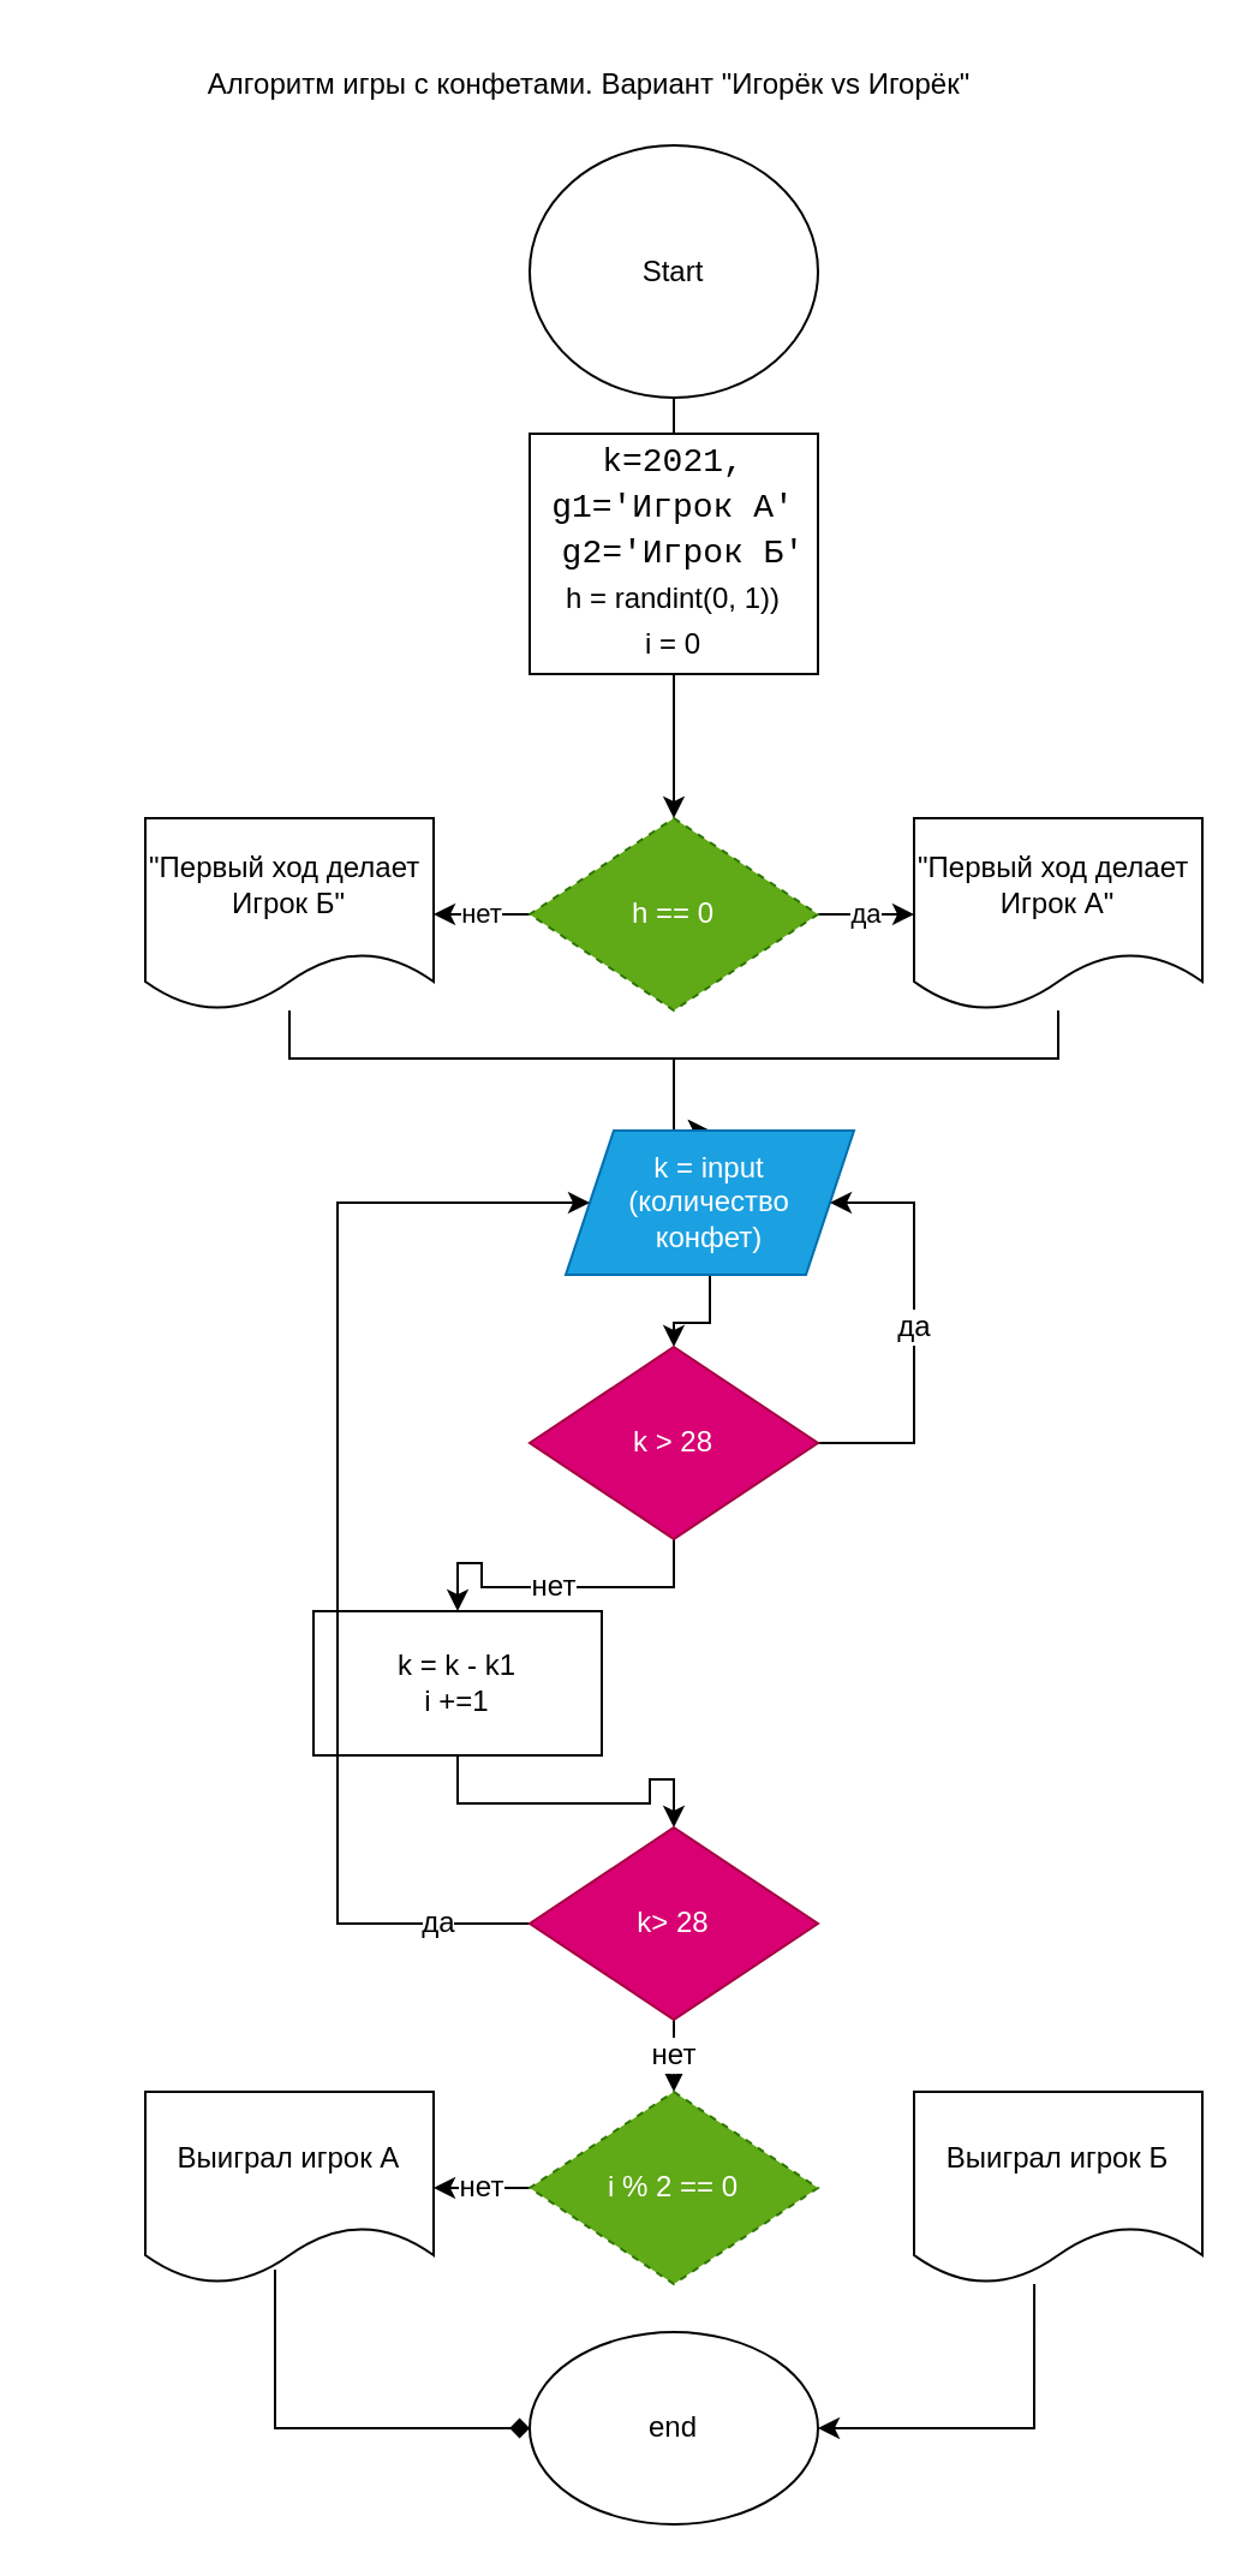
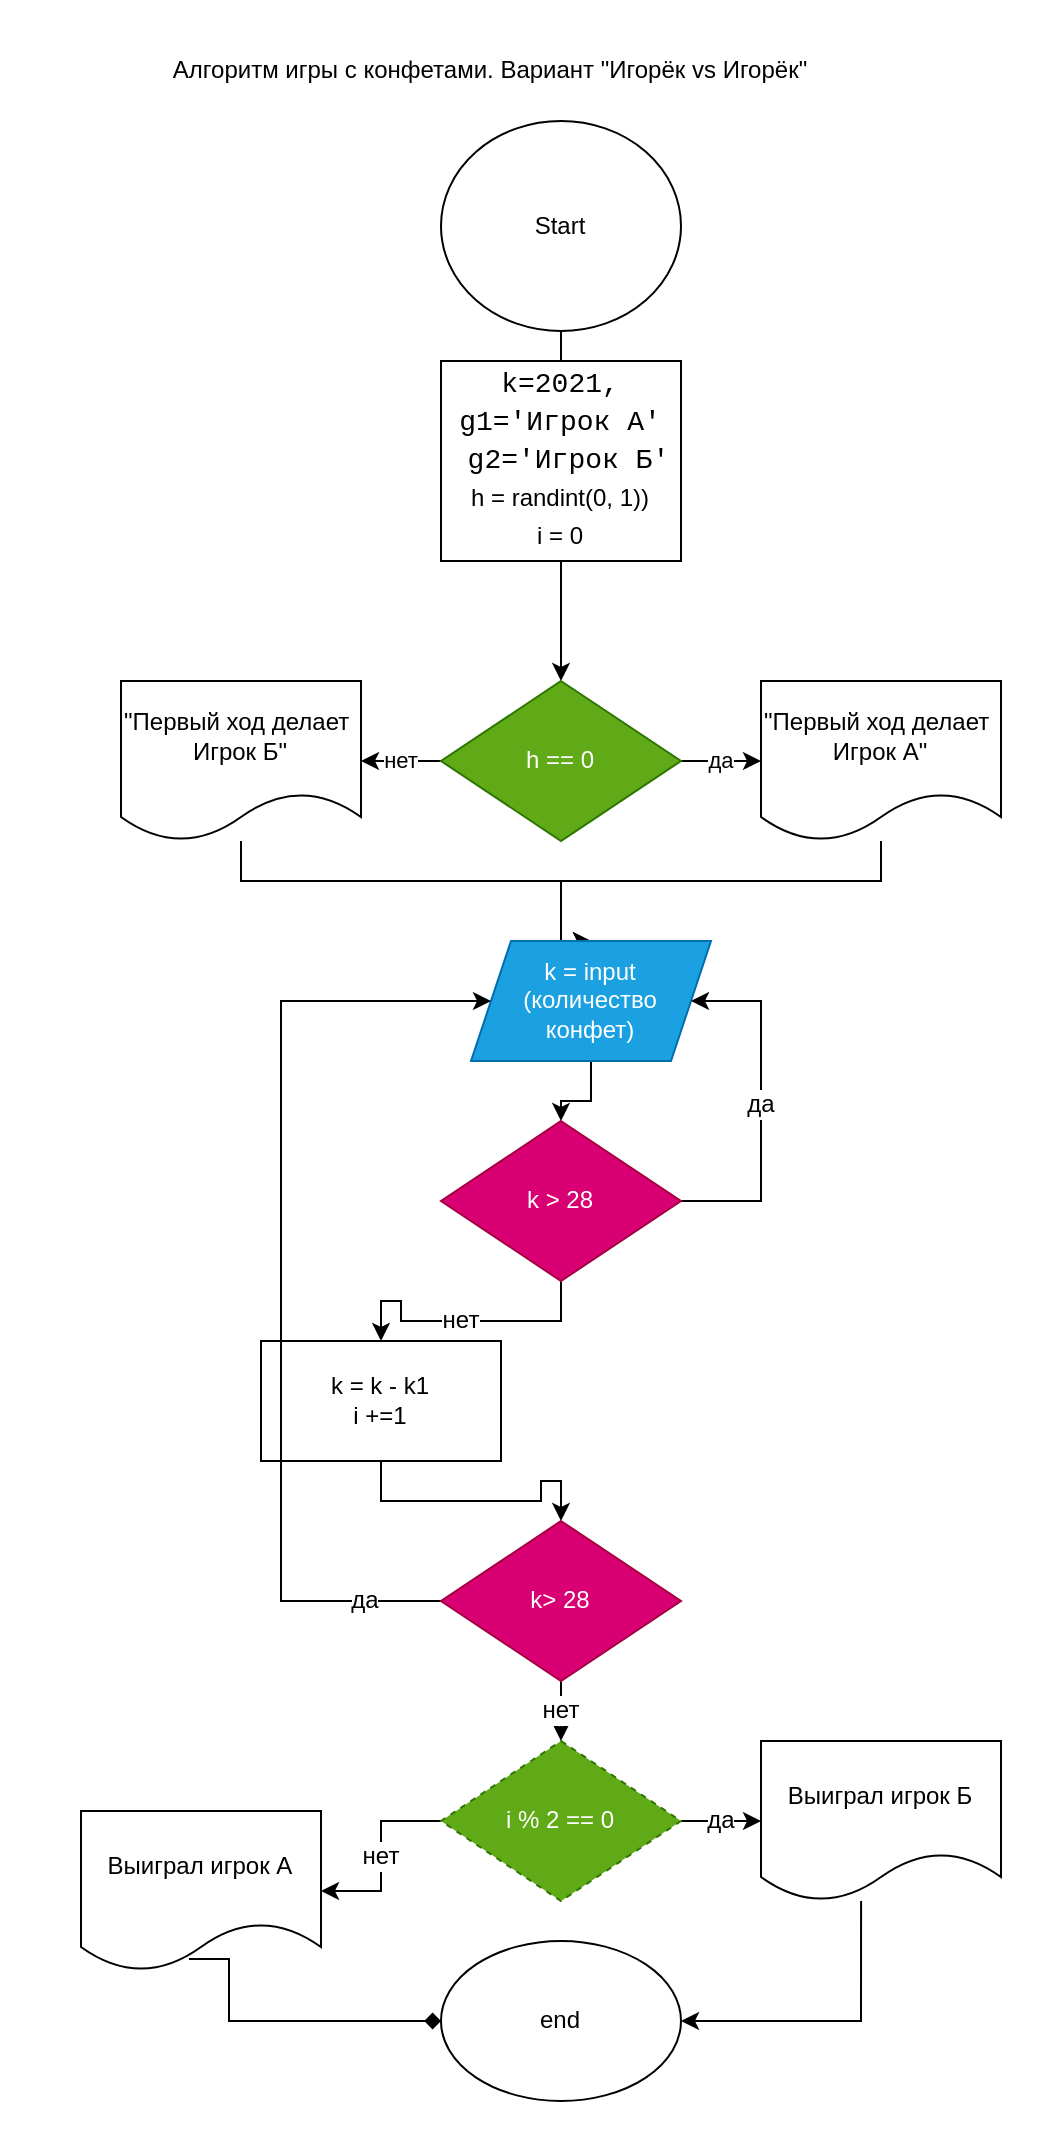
- <mxCell id="8" value="h == 0" style="rhombus;whiteSpace=wrap;html=1;labelBackgroundColor=none;fillColor=#60a917;strokeColor=#2D7600;fontColor=#ffffff;dashed=1;" parent="1" vertex="1"><mxGeometry x="220" y="340" width="120" height="80" as="geometry" /></mxCell>
+ <mxCell id="8" value="h == 0" style="rhombus;whiteSpace=wrap;html=1;labelBackgroundColor=none;fillColor=#60a917;strokeColor=#2D7600;fontColor=#ffffff;" parent="1" vertex="1"><mxGeometry x="220" y="340" width="120" height="80" as="geometry" /></mxCell>
- <mxCell id="30" value="Выиграл игрок А" style="shape=document;whiteSpace=wrap;html=1;boundedLbl=1;labelBackgroundColor=#FFFFFF;strokeColor=default;fontFamily=Helvetica;fontSize=12;fontColor=#000000;fillColor=#FFFFFF;" parent="1" vertex="1"><mxGeometry x="60" y="870" width="120" height="80" as="geometry" /></mxCell>
+ <mxCell id="30" value="Выиграл игрок А" style="shape=document;whiteSpace=wrap;html=1;boundedLbl=1;labelBackgroundColor=#FFFFFF;strokeColor=default;fontFamily=Helvetica;fontSize=12;fontColor=#000000;fillColor=#FFFFFF;" parent="1" vertex="1"><mxGeometry x="40" y="905" width="120" height="80" as="geometry" /></mxCell>
+ <mxCell id="24" value="да" style="edgeStyle=orthogonalEdgeStyle;rounded=0;orthogonalLoop=1;jettySize=auto;html=1;fontFamily=Helvetica;fontSize=12;fontColor=#000000;" parent="1" source="26" target="28" edge="1"><mxGeometry relative="1" as="geometry" /></mxCell>
